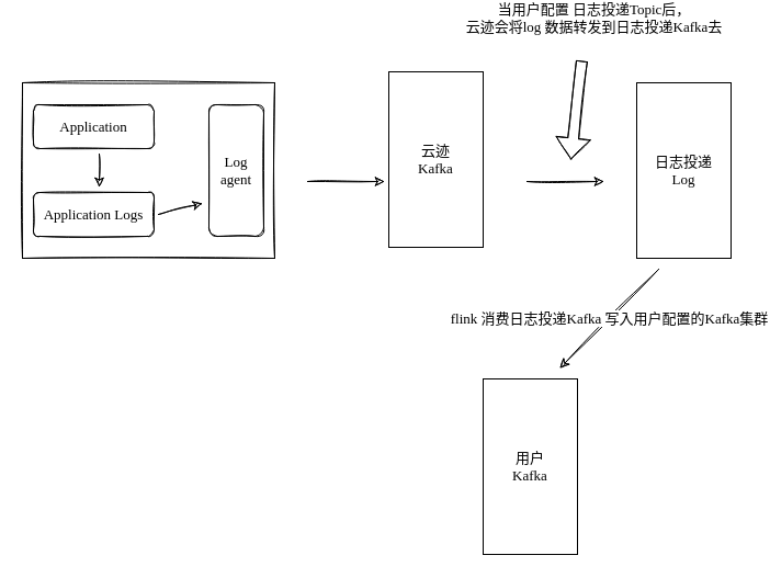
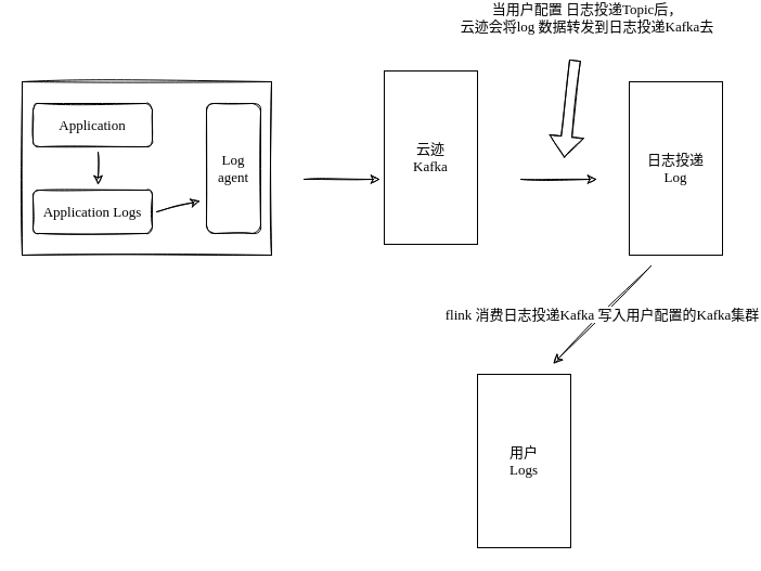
- <mxCell id="14" value="用户&lt;br&gt;Kafka" style="rounded=0;whiteSpace=wrap;html=1;fontFamily=Comic Sans MS;fontSize=13;fillColor=none;" vertex="1" parent="1"><mxGeometry x="440" y="310" width="86" height="160" as="geometry" /></mxCell>
+ <mxCell id="14" value="用户&lt;br&gt;Logs" style="rounded=0;whiteSpace=wrap;html=1;fontFamily=Comic Sans MS;fontSize=13;fillColor=none;" vertex="1" parent="1"><mxGeometry x="440" y="310" width="86" height="160" as="geometry" /></mxCell>
